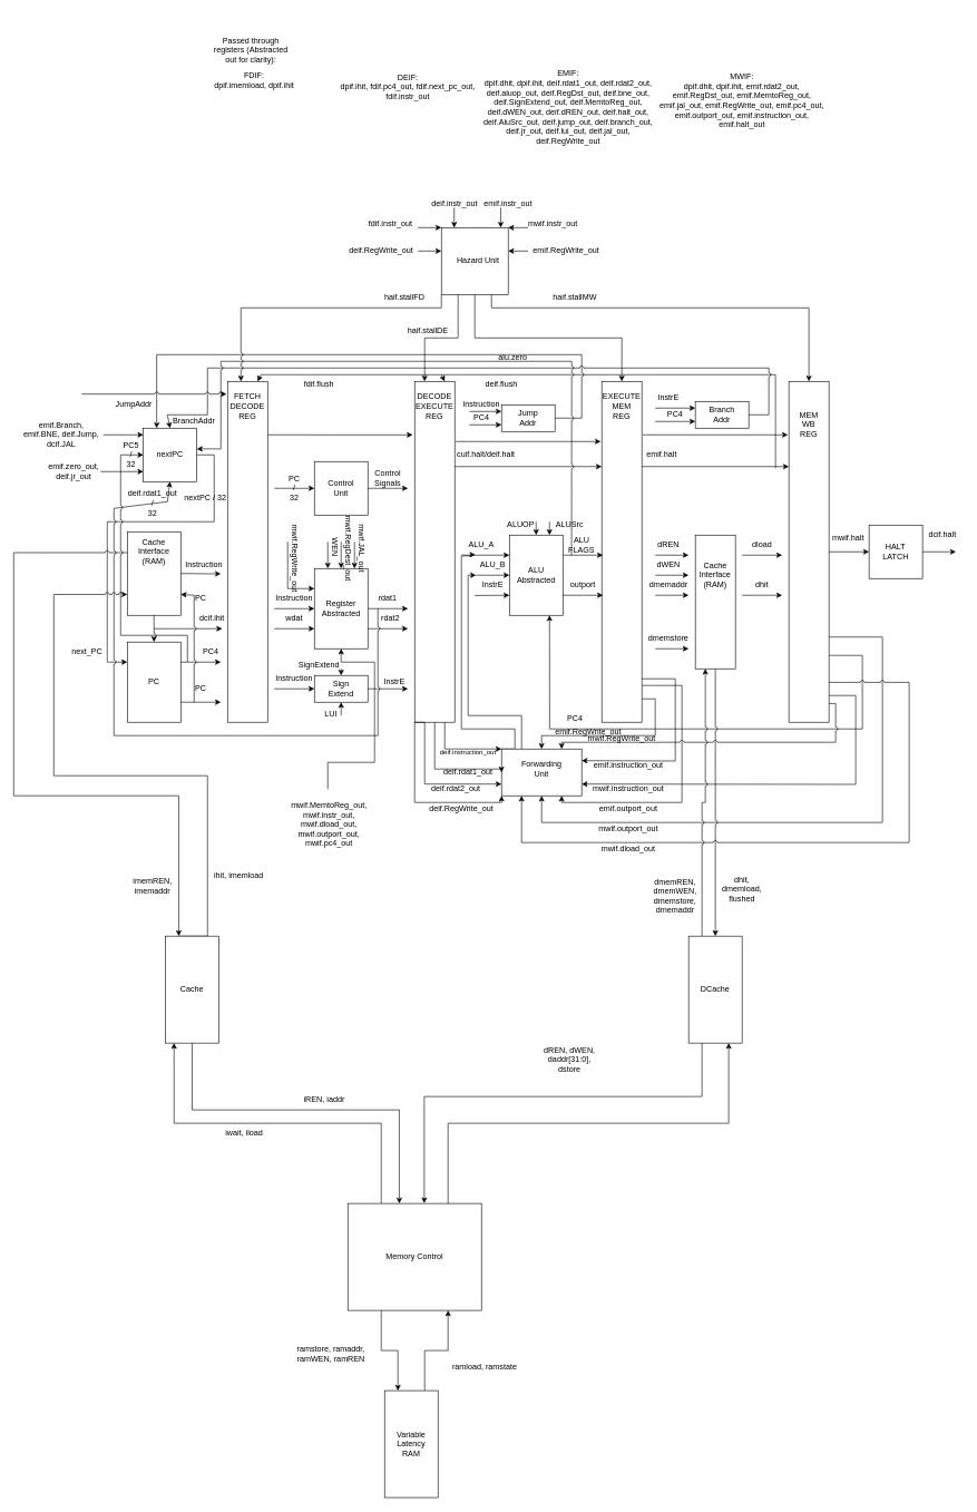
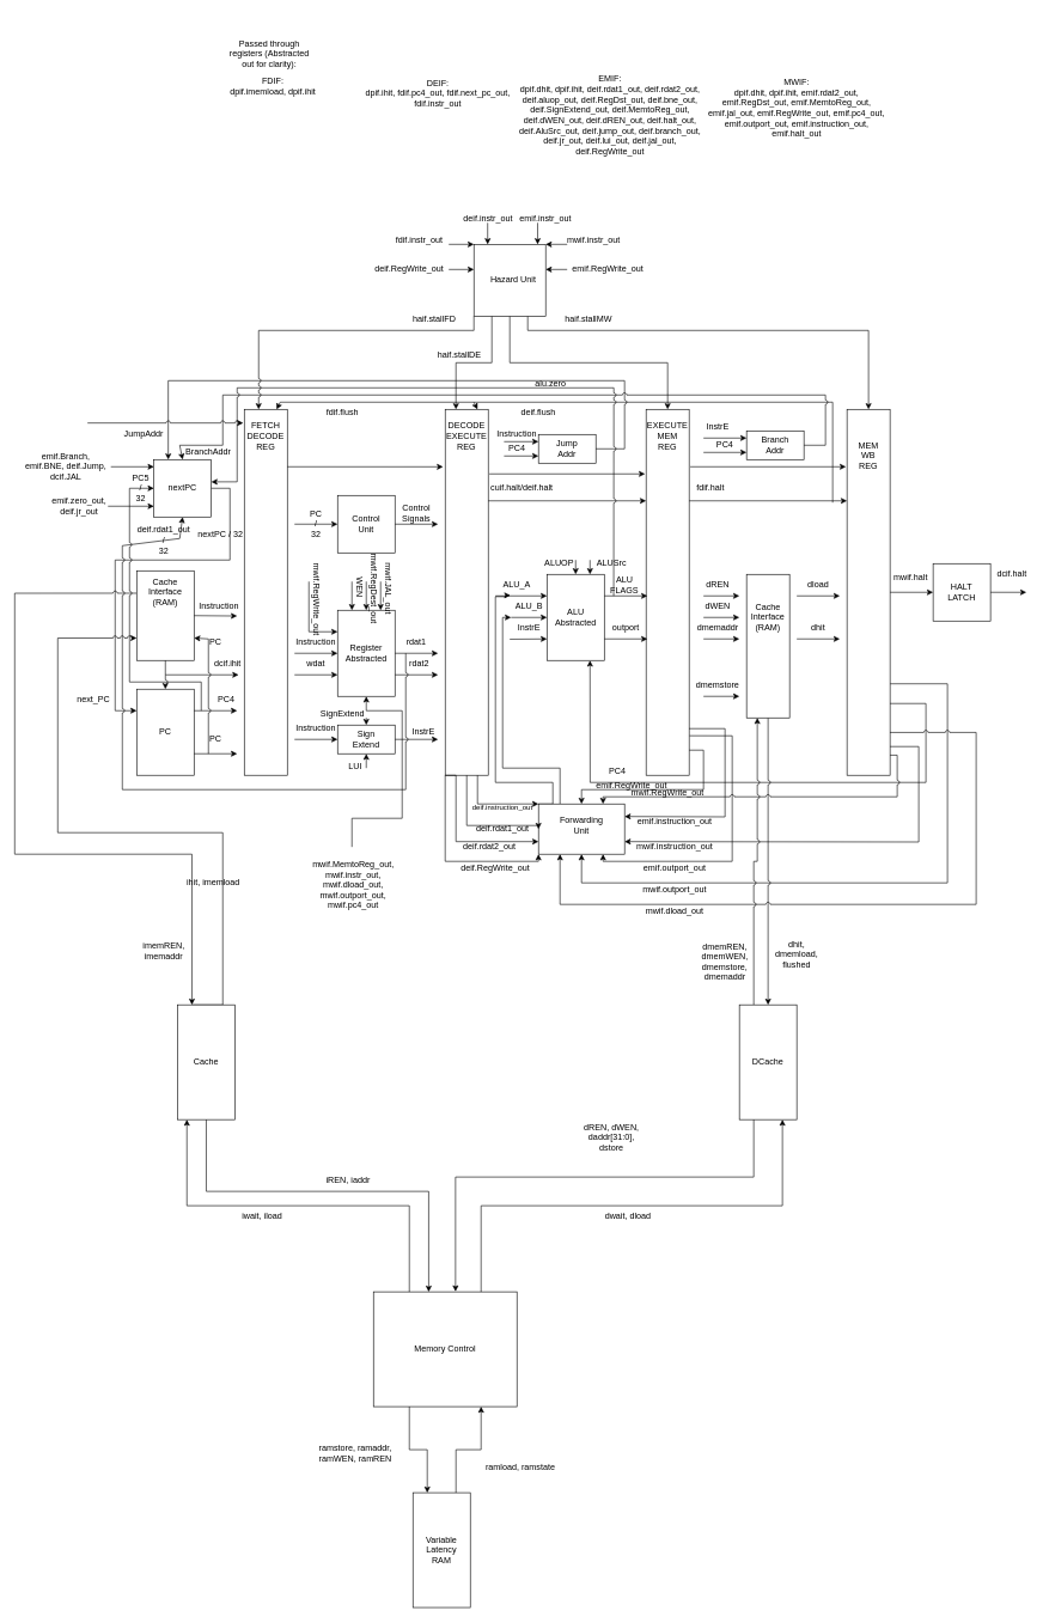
- <mxCell id="181" value="haif.stallMW" style="text;html=1;strokeColor=none;fillColor=none;align=center;verticalAlign=middle;whiteSpace=wrap;rounded=0;" parent="1" vertex="1"><mxGeometry x="830" y="430" width="60" height="30" as="geometry" /></mxCell>
+ <mxCell id="181" value="haif.stallMW" style="text;html=1;strokeColor=none;fillColor=none;align=center;verticalAlign=middle;whiteSpace=wrap;rounded=0;" parent="1" vertex="1"><mxGeometry x="790" y="430" width="60" height="30" as="geometry" /></mxCell>
- <mxCell id="122" value="emif.halt" style="text;html=1;strokeColor=none;fillColor=none;align=center;verticalAlign=middle;whiteSpace=wrap;rounded=0;" parent="1" vertex="1"><mxGeometry x="960" y="665" width="60" height="30" as="geometry" /></mxCell>
+ <mxCell id="122" value="fdif.halt" style="text;html=1;strokeColor=none;fillColor=none;align=center;verticalAlign=middle;whiteSpace=wrap;rounded=0;" parent="1" vertex="1"><mxGeometry x="960" y="665" width="60" height="30" as="geometry" /></mxCell>
- <mxCell id="218" value="ihit, imemload" style="text;html=1;strokeColor=none;fillColor=none;align=center;verticalAlign=middle;whiteSpace=wrap;rounded=0;" vertex="1" parent="1"><mxGeometry x="317" y="1285" width="80" height="50" as="geometry" /></mxCell>
+ <mxCell id="218" value="ihit, imemload" style="text;html=1;strokeColor=none;fillColor=none;align=center;verticalAlign=middle;whiteSpace=wrap;rounded=0;" vertex="1" parent="1"><mxGeometry x="257" y="1205" width="80" height="50" as="geometry" /></mxCell>
+ <mxCell id="214" value="dwait, dload" style="text;html=1;strokeColor=none;fillColor=none;align=center;verticalAlign=middle;whiteSpace=wrap;rounded=0;" vertex="1" parent="1"><mxGeometry x="830" y="1670" width="90" height="50" as="geometry" /></mxCell>
